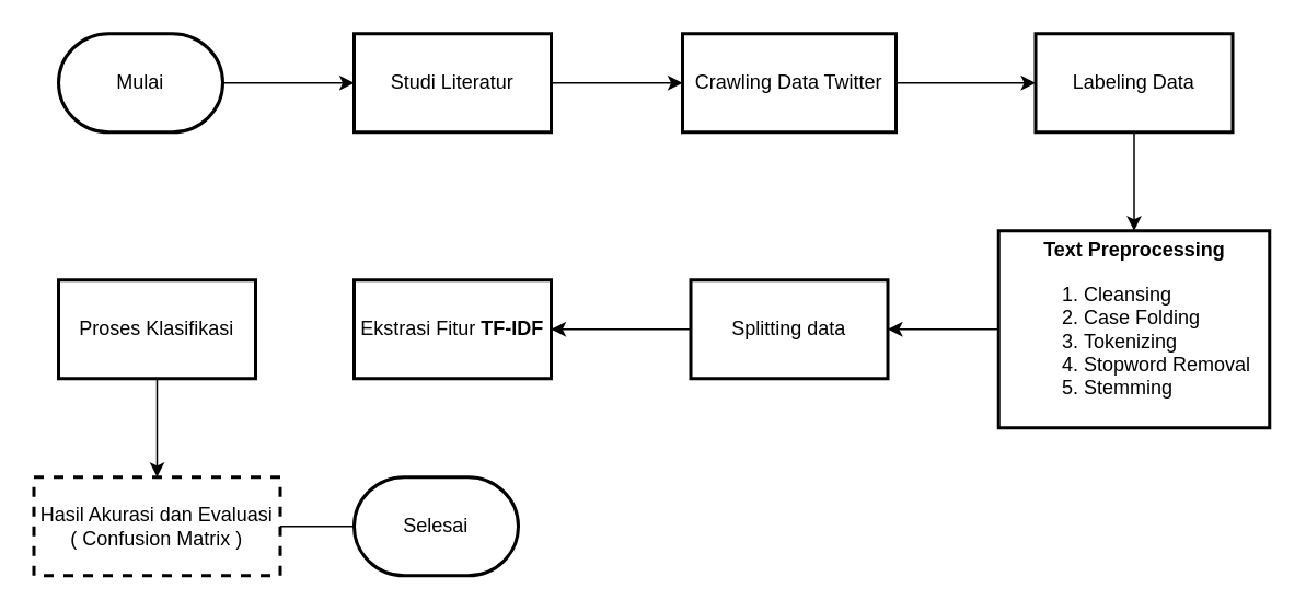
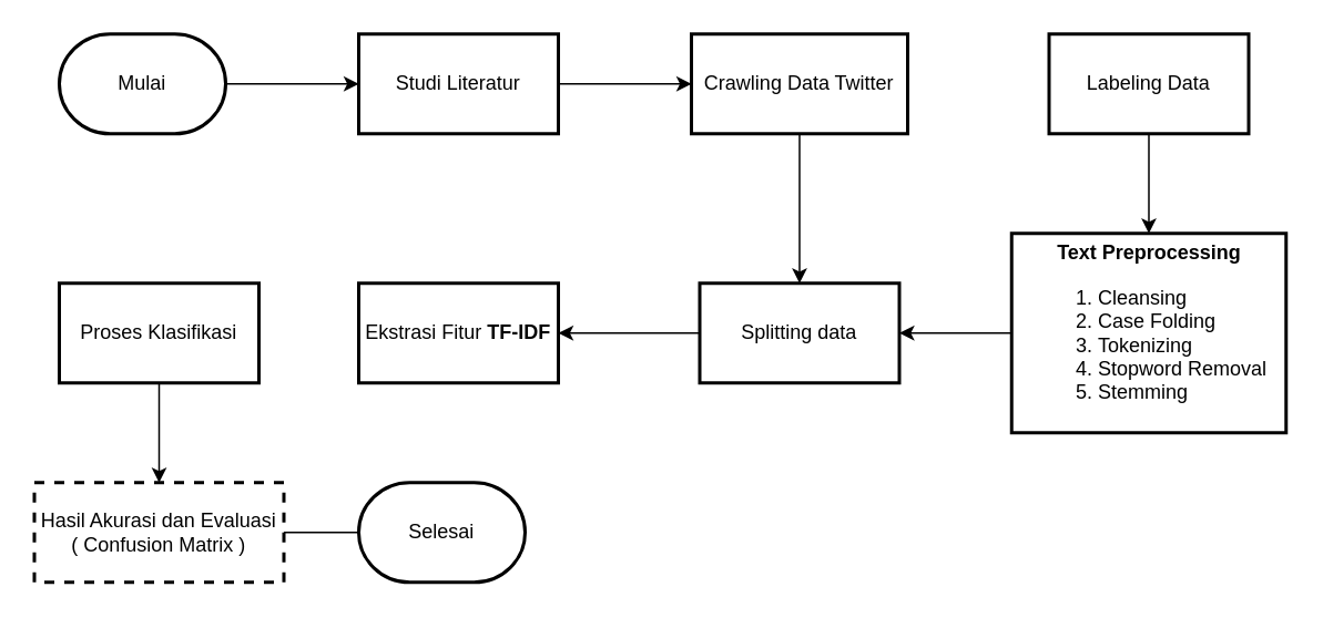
- <mxCell id="6" value="" style="edgeStyle=orthogonalEdgeStyle;rounded=0;orthogonalLoop=1;jettySize=auto;html=1;" edge="1" parent="1" source="7" target="9"><mxGeometry relative="1" as="geometry" /></mxCell>
+ <mxCell id="6" value="" style="edgeStyle=orthogonalEdgeStyle;rounded=0;orthogonalLoop=1;jettySize=auto;html=1;" edge="1" parent="1" source="7" target="13"><mxGeometry relative="1" as="geometry" /></mxCell>
